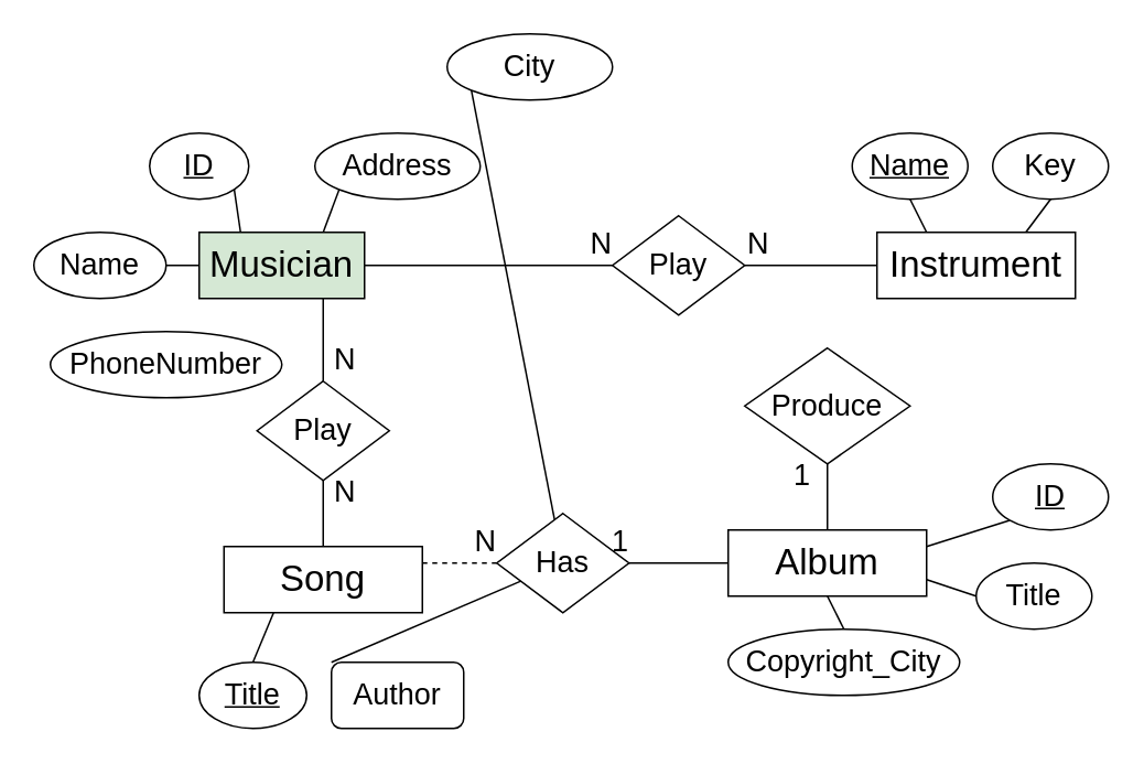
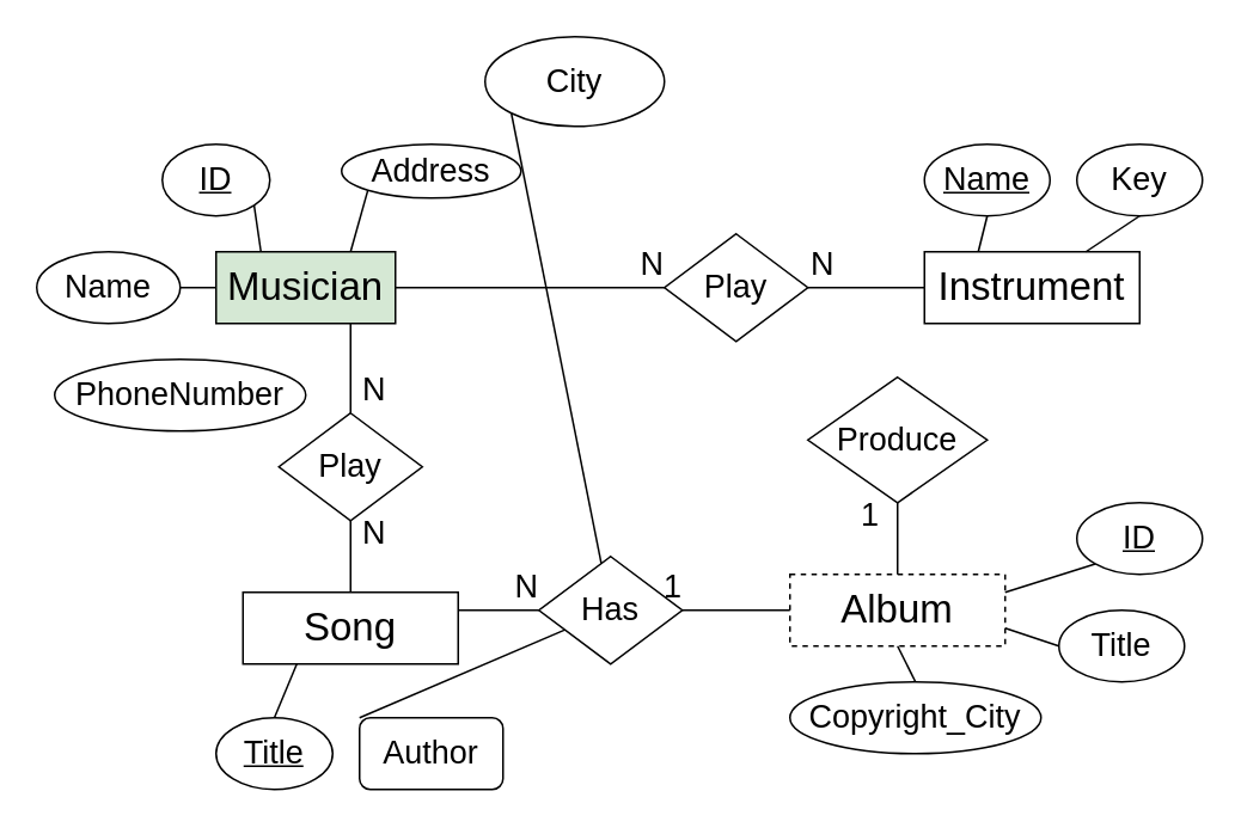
- <mxCell id="7" value="City" style="ellipse;whiteSpace=wrap;html=1;align=center;fontSize=18;" parent="1" vertex="1"><mxGeometry x="270" y="20" width="100" height="40" as="geometry" /></mxCell>
+ <mxCell id="7" value="City" style="ellipse;whiteSpace=wrap;html=1;align=center;fontSize=18;" parent="1" vertex="1"><mxGeometry x="270" y="20" width="100" height="50" as="geometry" /></mxCell>
- <mxCell id="6" value="Address" style="ellipse;whiteSpace=wrap;html=1;align=center;fontSize=18;" parent="1" vertex="1"><mxGeometry x="190" y="80" width="100" height="40" as="geometry" /></mxCell>
+ <mxCell id="6" value="Address" style="ellipse;whiteSpace=wrap;html=1;align=center;fontSize=18;" parent="1" vertex="1"><mxGeometry x="190" y="80" width="100" height="30" as="geometry" /></mxCell>
- <mxCell id="8" value="Instrument" style="whiteSpace=wrap;html=1;align=center;fontSize=22;" parent="1" vertex="1"><mxGeometry x="530" y="140" width="120" height="40" as="geometry" /></mxCell>
+ <mxCell id="8" value="Instrument" style="whiteSpace=wrap;html=1;align=center;fontSize=22;" parent="1" vertex="1"><mxGeometry x="515" y="140" width="120" height="40" as="geometry" /></mxCell>
- <mxCell id="35" value="" style="endArrow=none;html=1;rounded=0;fontSize=18;exitX=1;exitY=0.25;exitDx=0;exitDy=0;entryX=0;entryY=0.5;entryDx=0;entryDy=0;dashed=1;" parent="1" source="15" target="34" edge="1"><mxGeometry relative="1" as="geometry"><mxPoint x="330" y="350" as="sourcePoint" /><mxPoint x="490" y="350" as="targetPoint" /></mxGeometry></mxCell>
+ <mxCell id="35" value="" style="endArrow=none;html=1;rounded=0;fontSize=18;exitX=1;exitY=0.25;exitDx=0;exitDy=0;entryX=0;entryY=0.5;entryDx=0;entryDy=0;" parent="1" source="15" target="34" edge="1"><mxGeometry relative="1" as="geometry"><mxPoint x="330" y="350" as="sourcePoint" /><mxPoint x="490" y="350" as="targetPoint" /></mxGeometry></mxCell>
- <mxCell id="11" value="Album" style="whiteSpace=wrap;html=1;align=center;fontSize=22;" parent="1" vertex="1"><mxGeometry x="440" y="320" width="120" height="40" as="geometry" /></mxCell>
+ <mxCell id="11" value="Album" style="whiteSpace=wrap;html=1;align=center;fontSize=22;dashed=1;" parent="1" vertex="1"><mxGeometry x="440" y="320" width="120" height="40" as="geometry" /></mxCell>
